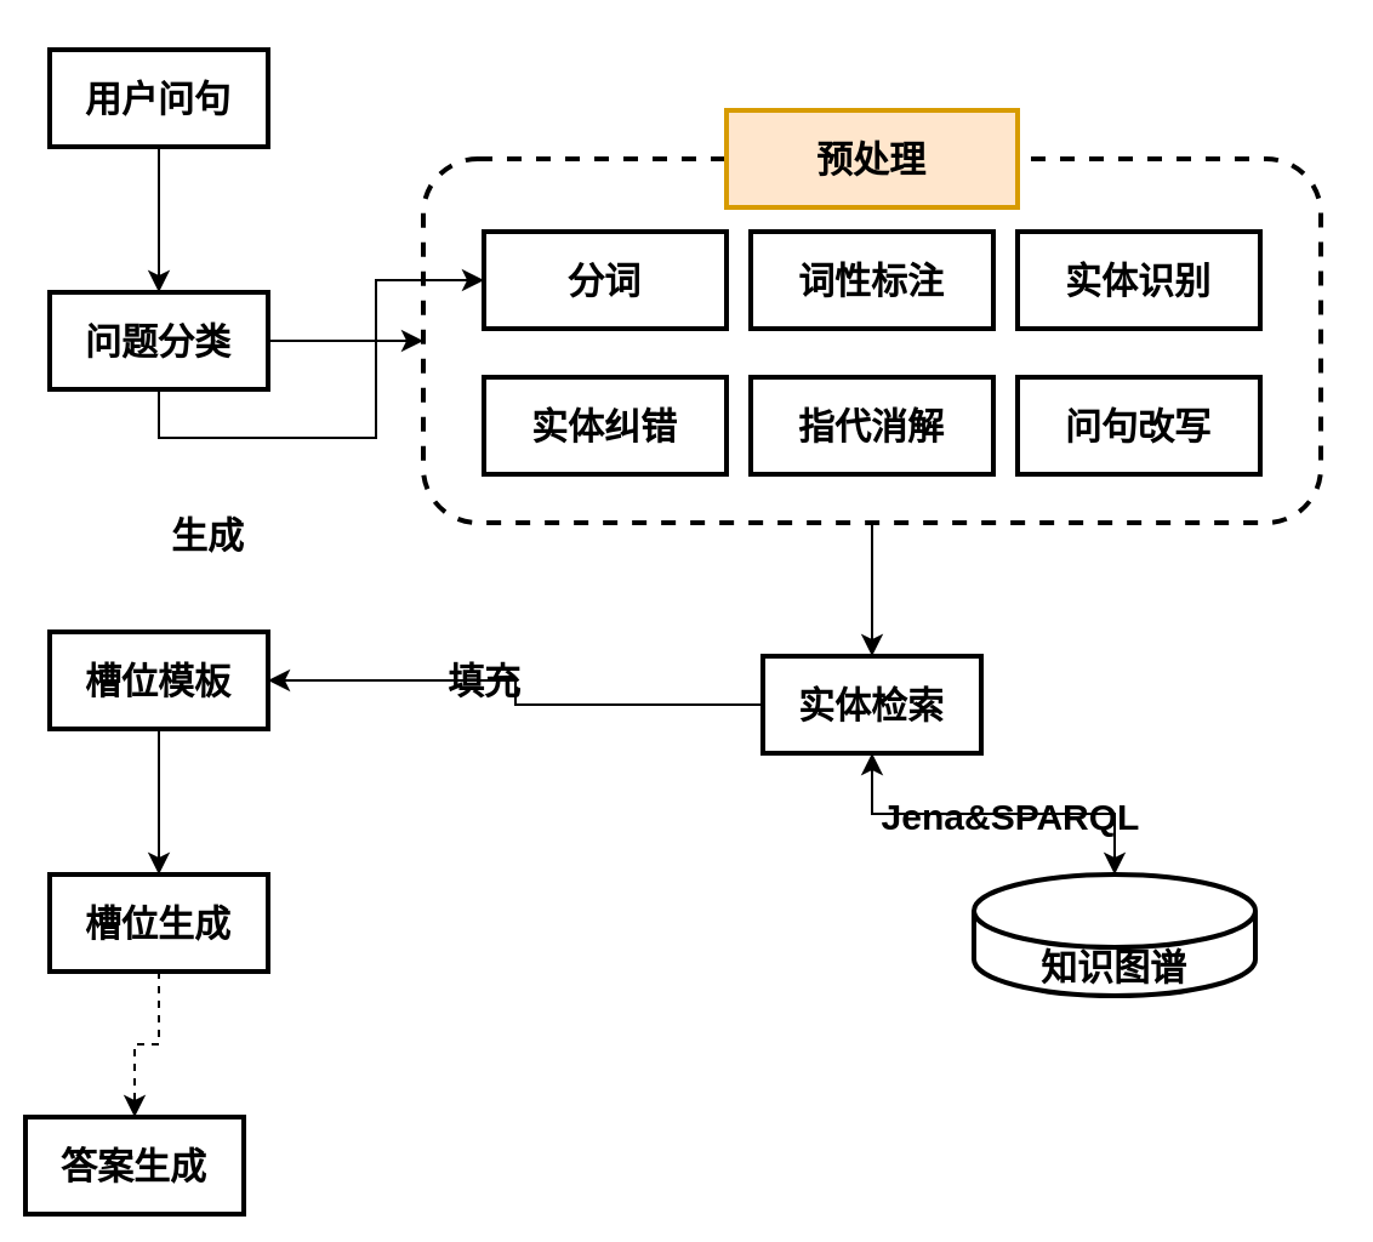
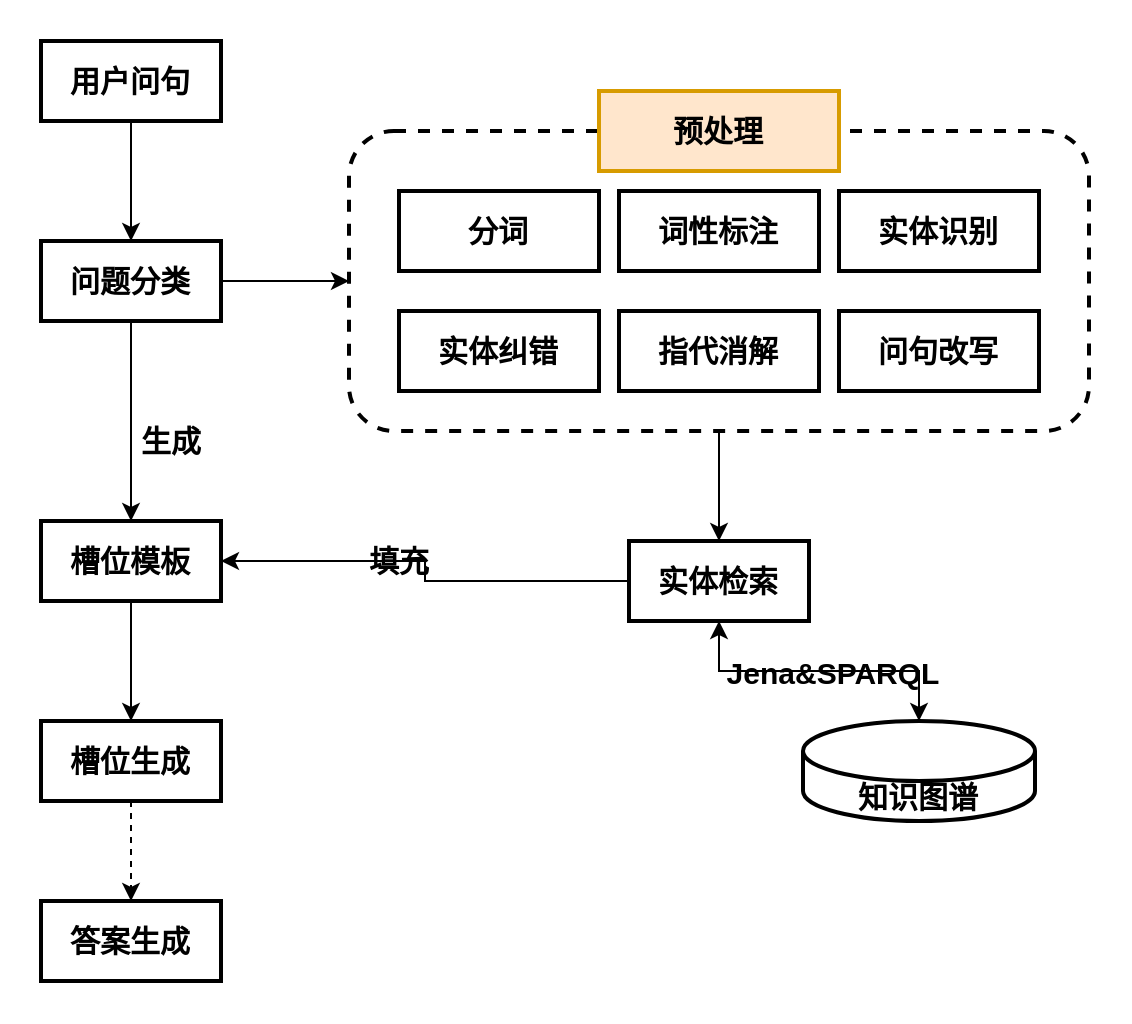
- <mxCell id="10" style="edgeStyle=orthogonalEdgeStyle;rounded=0;orthogonalLoop=1;jettySize=auto;html=1;exitX=0.5;exitY=1;exitDx=0;exitDy=0;fontSize=15;" edge="1" parent="1" source="11" target="6"><mxGeometry relative="1" as="geometry" /></mxCell>
+ <mxCell id="10" style="edgeStyle=orthogonalEdgeStyle;rounded=0;orthogonalLoop=1;jettySize=auto;html=1;exitX=0.5;exitY=1;exitDx=0;exitDy=0;fontSize=15;" edge="1" parent="1" source="11" target="17"><mxGeometry relative="1" as="geometry" /></mxCell>
- <mxCell id="26" value="&lt;font style=&quot;font-size: 15px&quot;&gt;&lt;b&gt;答案生成&lt;/b&gt;&lt;/font&gt;" style="rounded=0;whiteSpace=wrap;html=1;strokeWidth=2;" vertex="1" parent="1"><mxGeometry x="10" y="460" width="90" height="40" as="geometry" /></mxCell>
+ <mxCell id="26" value="&lt;font style=&quot;font-size: 15px&quot;&gt;&lt;b&gt;答案生成&lt;/b&gt;&lt;/font&gt;" style="rounded=0;whiteSpace=wrap;html=1;strokeWidth=2;" vertex="1" parent="1"><mxGeometry x="20" y="450" width="90" height="40" as="geometry" /></mxCell>
